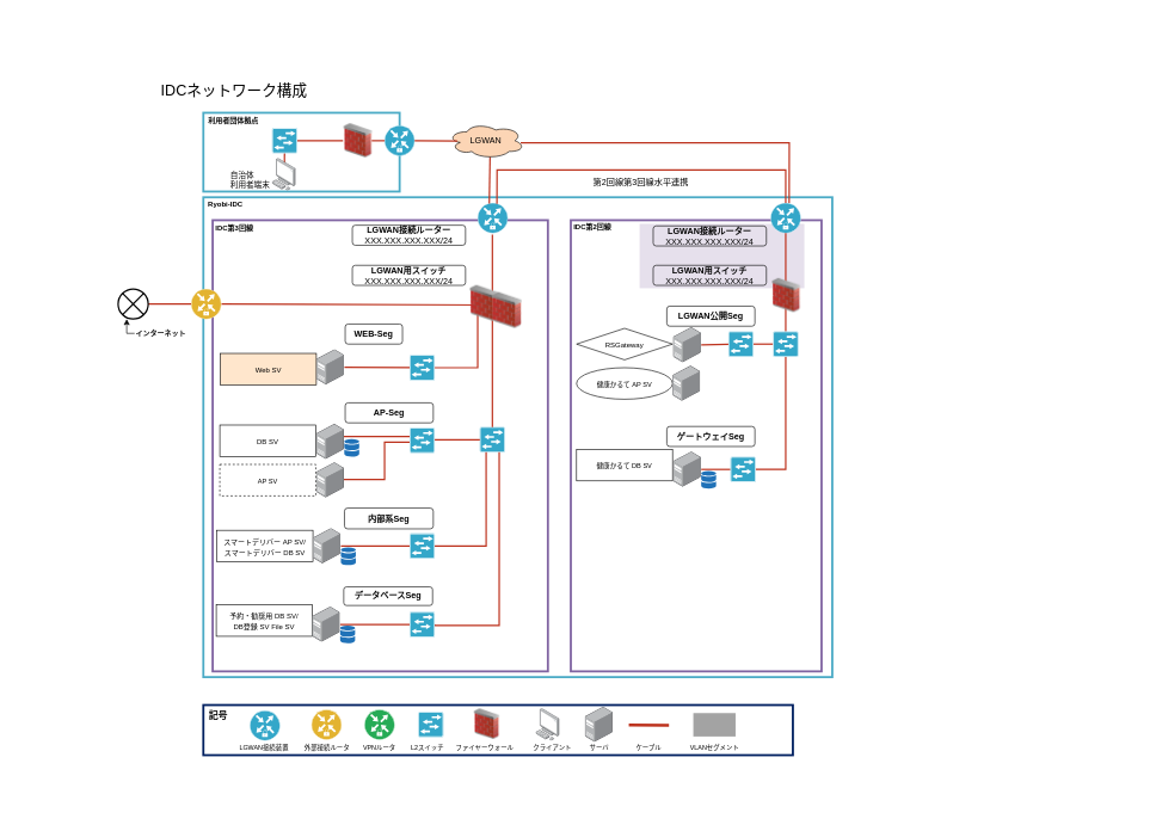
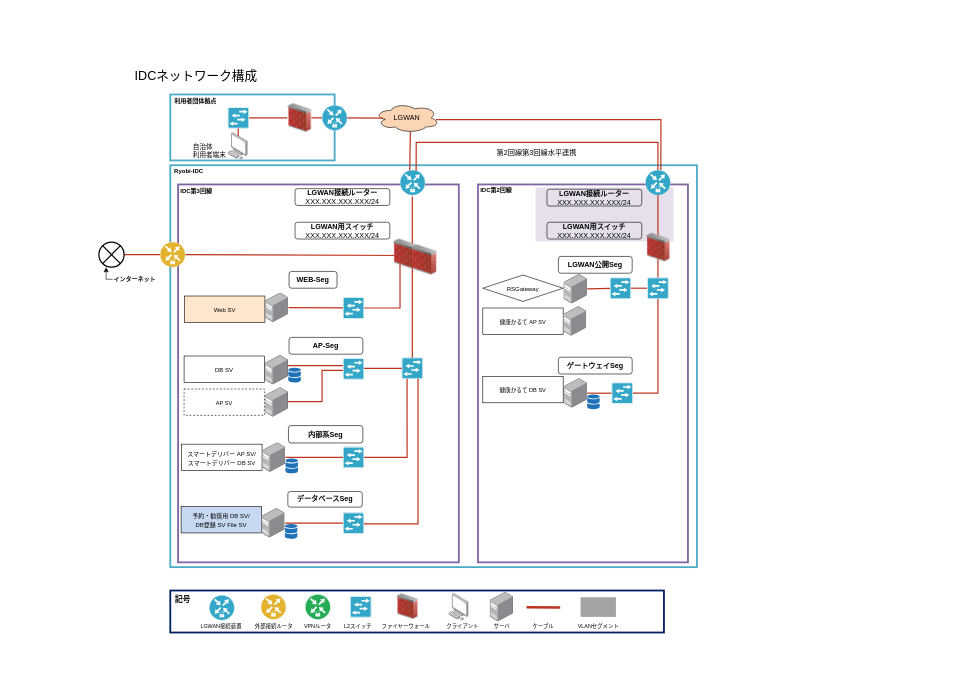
- <mxCell id="35" value="&lt;p style=&quot;line-height: normal ; margin: 0pt 0in ; text-indent: 0in ; direction: ltr ; unicode-bidi: embed ; word-break: normal&quot;&gt;&lt;span style=&quot;font-size: 7pt&quot;&gt;健康かるて AP&lt;/span&gt;&lt;span style=&quot;font-size: 7pt&quot;&gt;&amp;nbsp;SV&lt;/span&gt;&lt;/p&gt;" style="ellipse;whiteSpace=wrap;html=1;strokeColor=#000000;strokeWidth=1;fillColor=#FFFFFF;" parent="24" vertex="1"><mxGeometry x="804" y="513" width="134" height="44" as="geometry" /></mxCell>
+ <mxCell id="35" value="&lt;p style=&quot;line-height: normal ; margin: 0pt 0in ; text-indent: 0in ; direction: ltr ; unicode-bidi: embed ; word-break: normal&quot;&gt;&lt;span style=&quot;font-size: 7pt&quot;&gt;健康かるて AP&lt;/span&gt;&lt;span style=&quot;font-size: 7pt&quot;&gt;&amp;nbsp;SV&lt;/span&gt;&lt;/p&gt;" style="rounded=0;whiteSpace=wrap;html=1;strokeColor=#000000;strokeWidth=1;fillColor=#FFFFFF;" parent="24" vertex="1"><mxGeometry x="804" y="513" width="134" height="44" as="geometry" /></mxCell>
- <mxCell id="37" value="&lt;p style=&quot;line-height: normal ; margin: 0pt 0in ; text-indent: 0in ; direction: ltr ; unicode-bidi: embed ; word-break: normal&quot;&gt;&lt;font size=&quot;1&quot;&gt;予約・勧奨用 DB SV/&lt;br&gt;DB登録 SV File SV&lt;/font&gt;&lt;/p&gt;" style="rounded=0;whiteSpace=wrap;html=1;strokeColor=#000000;strokeWidth=1;fillColor=#FFFFFF;" parent="24" vertex="1"><mxGeometry x="301" y="844" width="134" height="44" as="geometry" /></mxCell>
+ <mxCell id="37" value="&lt;p style=&quot;line-height: normal ; margin: 0pt 0in ; text-indent: 0in ; direction: ltr ; unicode-bidi: embed ; word-break: normal&quot;&gt;&lt;font size=&quot;1&quot;&gt;予約・勧奨用 DB SV/&lt;br&gt;DB登録 SV File SV&lt;/font&gt;&lt;/p&gt;" style="rounded=0;whiteSpace=wrap;html=1;strokeColor=#000000;strokeWidth=1;fillColor=#c6d9f1;" parent="24" vertex="1"><mxGeometry x="301" y="844" width="134" height="44" as="geometry" /></mxCell>
